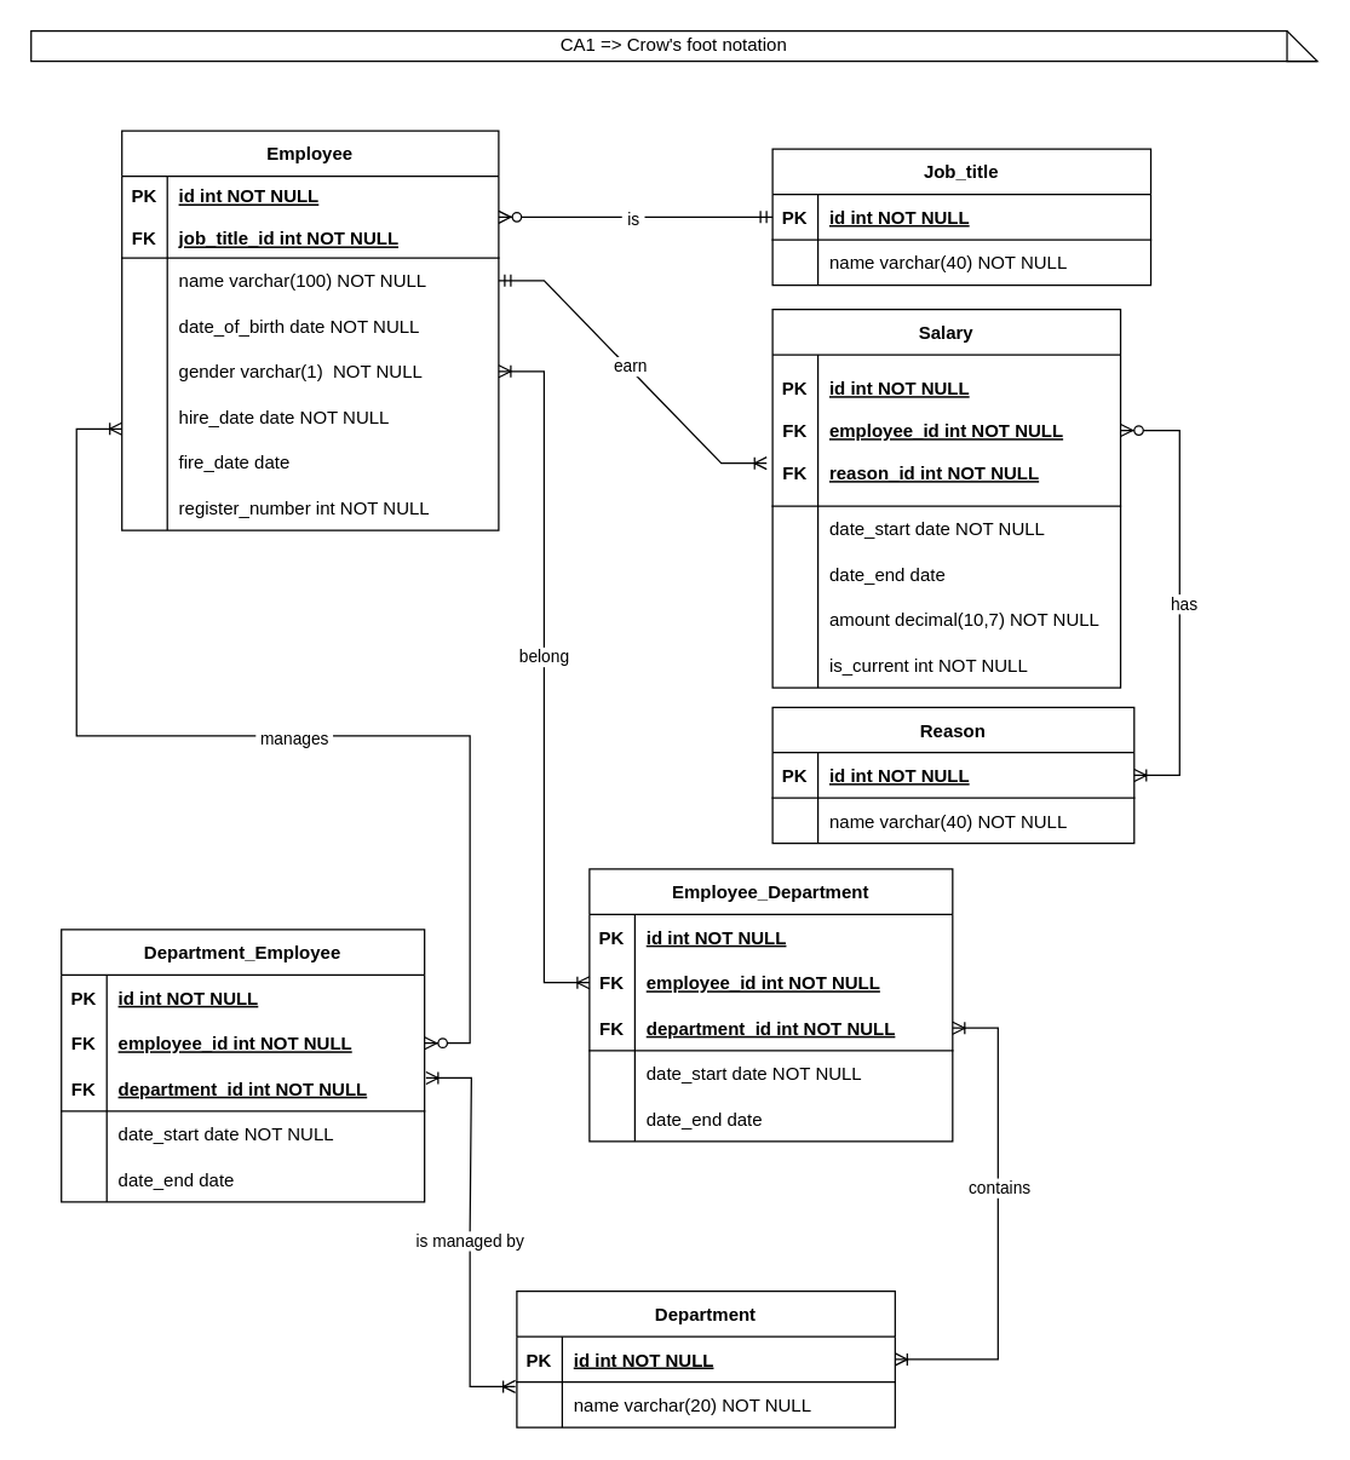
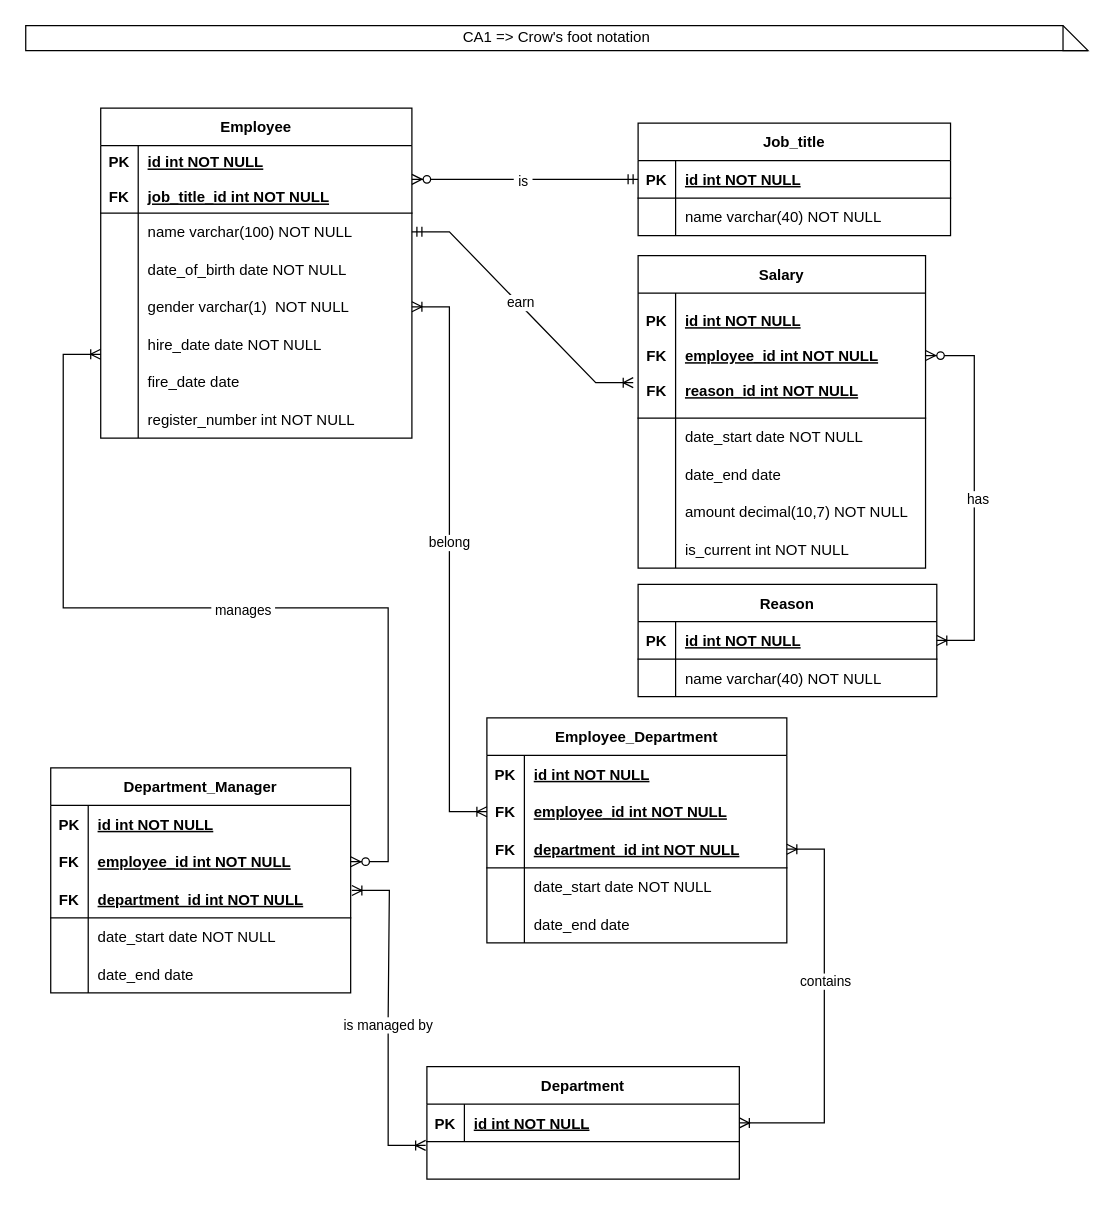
- <mxCell id="40" value="Department_Employee" style="shape=table;startSize=30;container=1;collapsible=1;childLayout=tableLayout;fixedRows=1;rowLines=0;fontStyle=1;align=center;resizeLast=1;" vertex="1" parent="1"><mxGeometry x="40" y="614" width="240" height="180" as="geometry" /></mxCell>
+ <mxCell id="40" value="Department_Manager" style="shape=table;startSize=30;container=1;collapsible=1;childLayout=tableLayout;fixedRows=1;rowLines=0;fontStyle=1;align=center;resizeLast=1;" vertex="1" parent="1"><mxGeometry x="40" y="614" width="240" height="180" as="geometry" /></mxCell>
- <mxCell id="8" value="name varchar(20) NOT NULL" style="shape=partialRectangle;overflow=hidden;connectable=0;fillColor=none;top=0;left=0;bottom=0;right=0;align=left;spacingLeft=6;" parent="6" vertex="1"><mxGeometry x="30" width="220" height="30" as="geometry"><mxRectangle width="220" height="30" as="alternateBounds" /></mxGeometry></mxCell>
